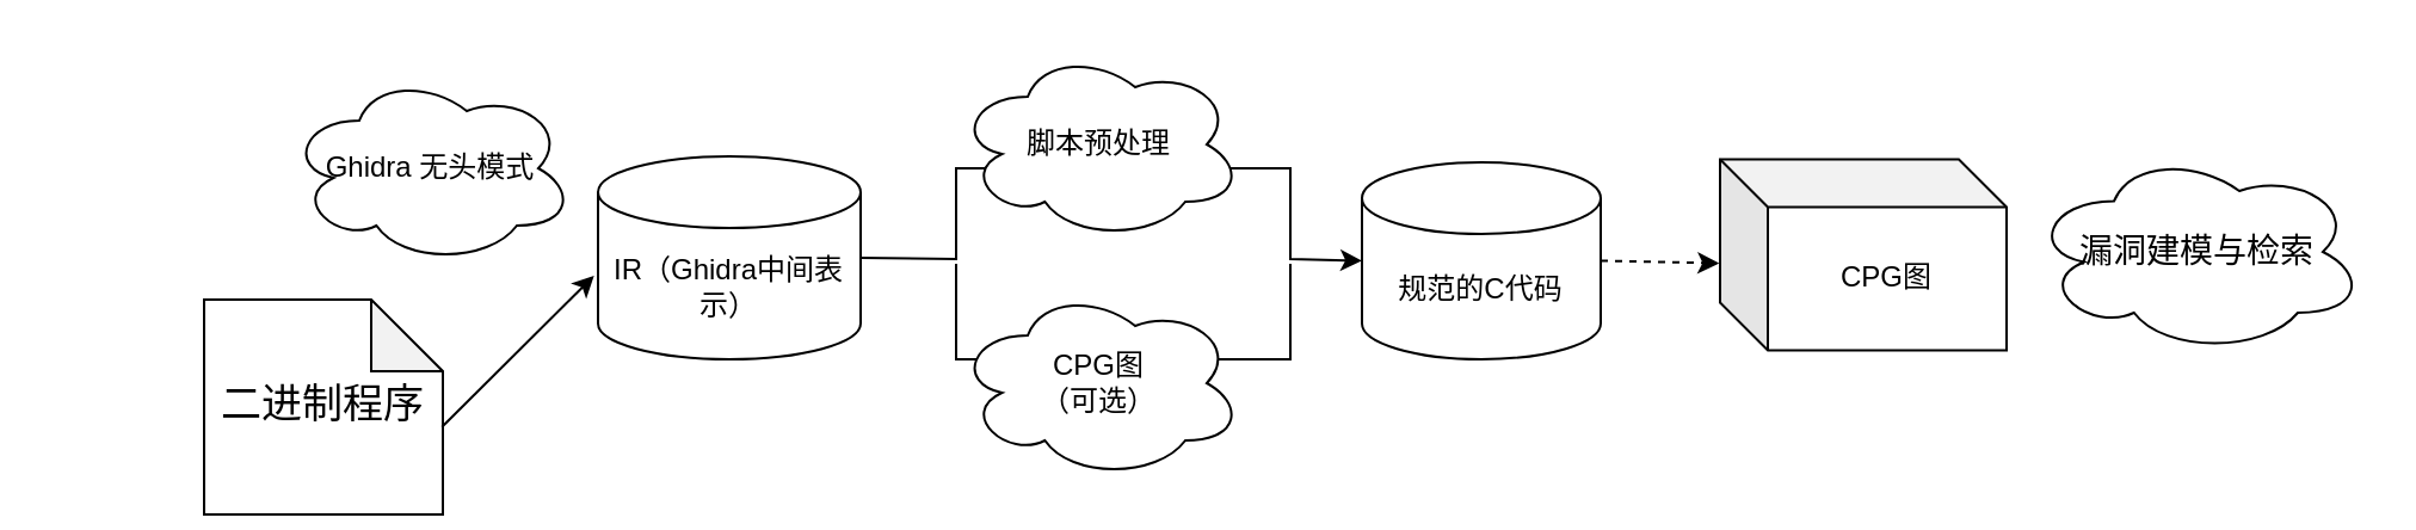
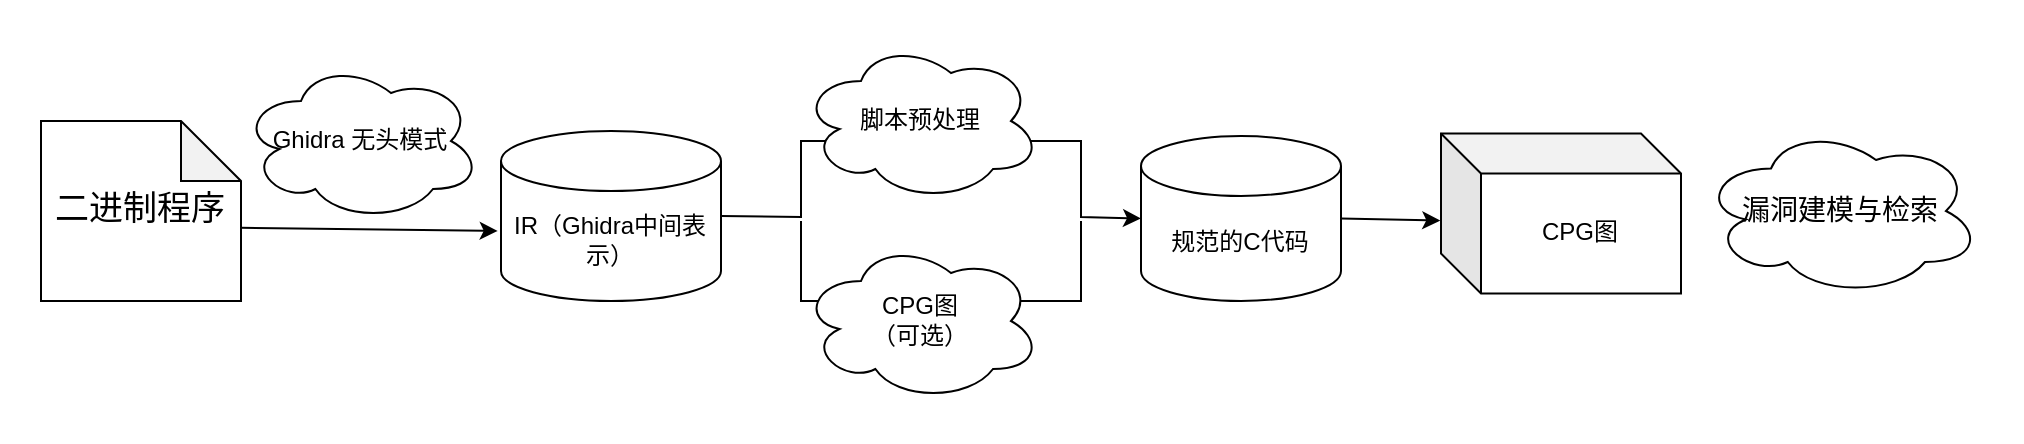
- <mxCell id="12" value="" style="endArrow=classic;html=1;rounded=0;exitX=1;exitY=0.5;exitDx=0;exitDy=0;exitPerimeter=0;entryX=-0.003;entryY=0.544;entryDx=0;entryDy=0;entryPerimeter=0;dashed=1;" edge="1" parent="1" source="6" target="11"><mxGeometry width="50" height="50" relative="1" as="geometry"><mxPoint x="490" y="-10" as="sourcePoint" /><mxPoint x="540" y="-60" as="targetPoint" /></mxGeometry></mxCell>
+ <mxCell id="12" value="" style="endArrow=classic;html=1;rounded=0;exitX=1;exitY=0.5;exitDx=0;exitDy=0;exitPerimeter=0;entryX=-0.003;entryY=0.544;entryDx=0;entryDy=0;entryPerimeter=0;" edge="1" parent="1" source="6" target="11"><mxGeometry width="50" height="50" relative="1" as="geometry"><mxPoint x="490" y="-10" as="sourcePoint" /><mxPoint x="540" y="-60" as="targetPoint" /></mxGeometry></mxCell>
- <mxCell id="2" value="&lt;font style=&quot;font-size: 17px;&quot;&gt;二进制程序&lt;/font&gt;" style="shape=note;whiteSpace=wrap;html=1;backgroundOutline=1;darkOpacity=0.05;" parent="1" vertex="1"><mxGeometry x="85" y="125" width="100" height="90" as="geometry" /></mxCell>
+ <mxCell id="2" value="&lt;font style=&quot;font-size: 17px;&quot;&gt;二进制程序&lt;/font&gt;" style="shape=note;whiteSpace=wrap;html=1;backgroundOutline=1;darkOpacity=0.05;" parent="1" vertex="1"><mxGeometry x="20" y="60" width="100" height="90" as="geometry" /></mxCell>
